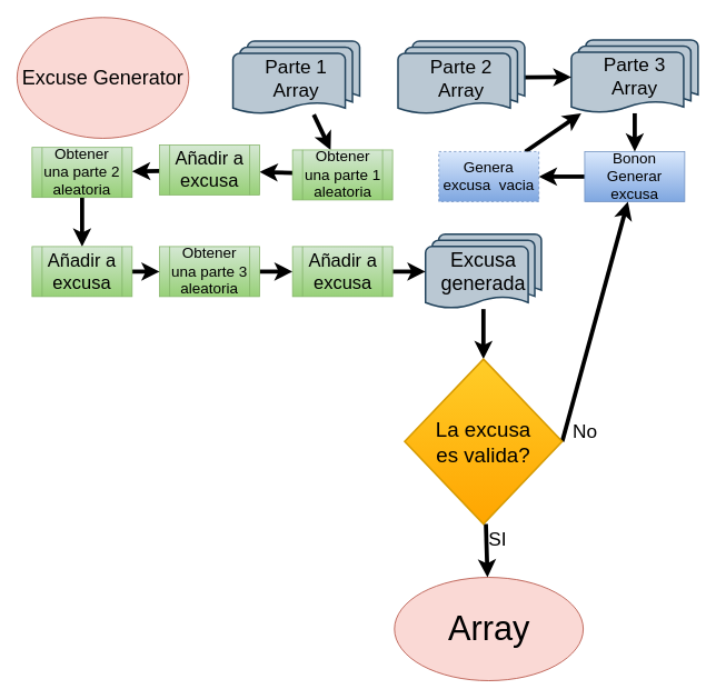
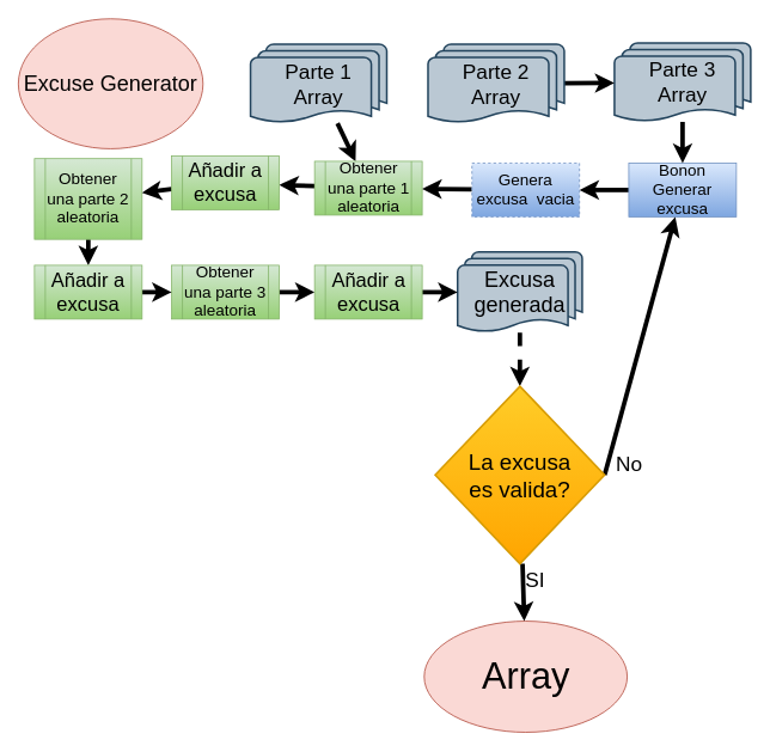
- <mxCell id="26" value="" style="edgeStyle=none;html=1;strokeColor=#000000;strokeWidth=5;fontSize=23;fontColor=#000000;" edge="1" parent="1" source="27" target="7"><mxGeometry relative="1" as="geometry" /></mxCell>
+ <mxCell id="26" value="" style="edgeStyle=none;html=1;strokeColor=#000000;strokeWidth=5;fontSize=23;fontColor=#000000;" edge="1" parent="1" source="27" target="13"><mxGeometry relative="1" as="geometry" /></mxCell>
- <mxCell id="15" value="Obtener una parte 2 aleatoria" style="shape=process;whiteSpace=wrap;html=1;backgroundOutline=1;fillColor=#d5e8d4;strokeColor=#82b366;fontColor=#000000;gradientColor=#97d077;fontSize=18;" vertex="1" parent="1"><mxGeometry x="38" y="176" width="120" height="60" as="geometry" /></mxCell>
+ <mxCell id="15" value="Obtener una parte 2 aleatoria" style="shape=process;whiteSpace=wrap;html=1;backgroundOutline=1;fillColor=#d5e8d4;strokeColor=#82b366;fontColor=#000000;gradientColor=#97d077;fontSize=18;" vertex="1" parent="1"><mxGeometry x="38" y="176" width="120" height="90" as="geometry" /></mxCell>
- <mxCell id="18" value="" style="edgeStyle=none;html=1;strokeColor=#000000;strokeWidth=5;fontSize=23;fontColor=#000000;" edge="1" parent="1" source="19" target="32"><mxGeometry relative="1" as="geometry" /></mxCell>
+ <mxCell id="18" value="" style="edgeStyle=none;html=1;strokeColor=#000000;strokeWidth=5;fontSize=23;fontColor=#000000;dashed=1;" edge="1" parent="1" source="19" target="32"><mxGeometry relative="1" as="geometry" /></mxCell>
